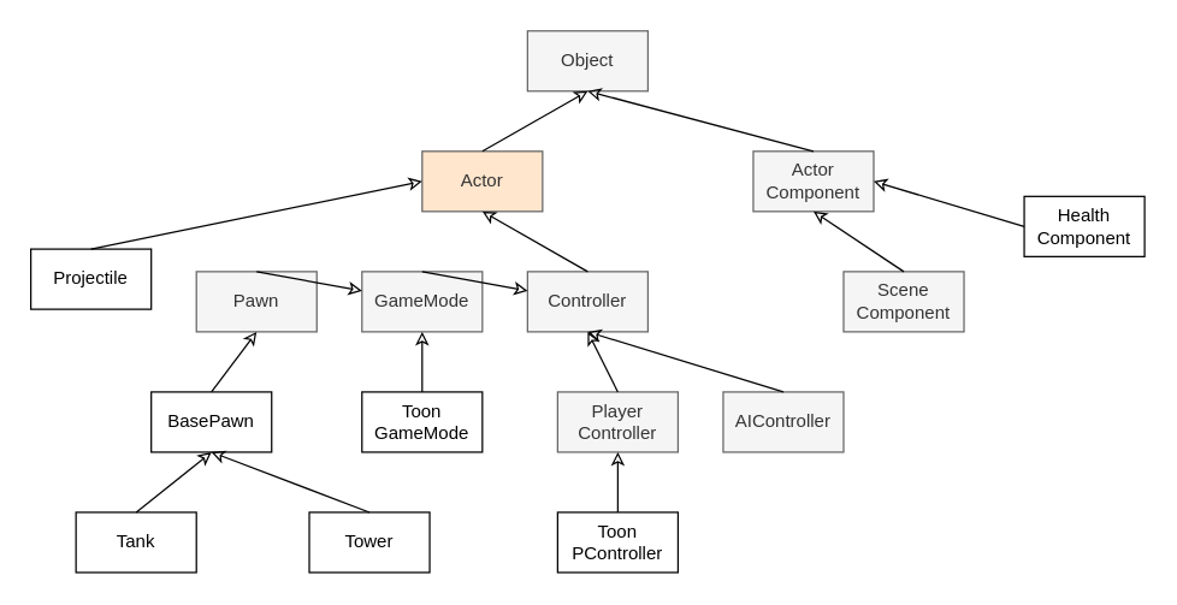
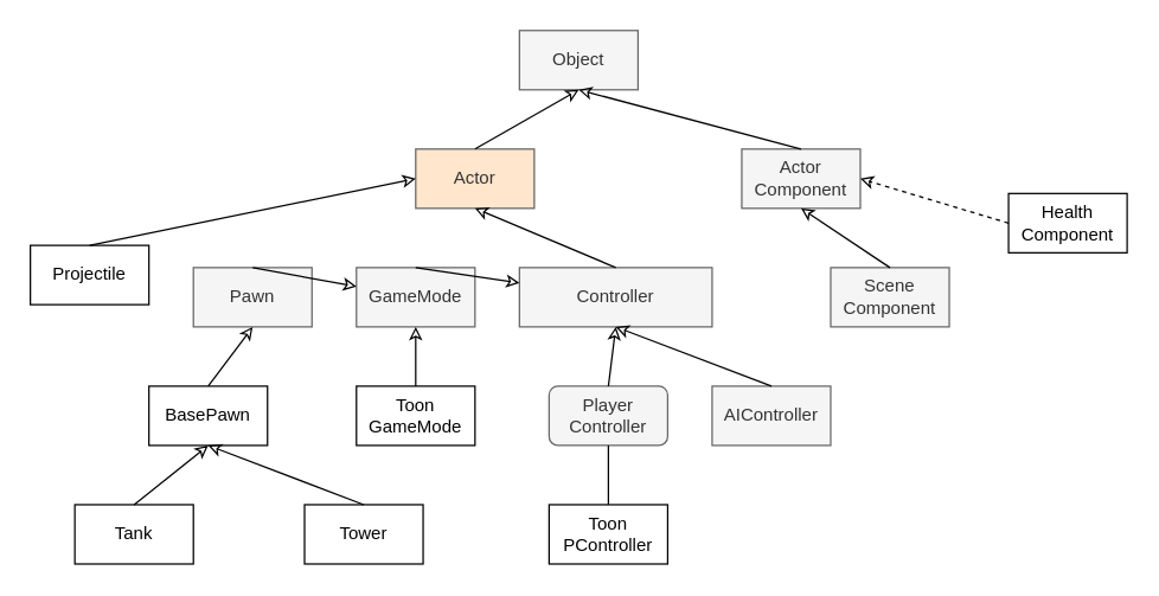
- <mxCell id="24" value="" style="endArrow=classic;html=1;entryX=1;entryY=0.5;entryDx=0;entryDy=0;exitX=0;exitY=0.5;exitDx=0;exitDy=0;endFill=0;" edge="1" parent="1" source="18" target="8"><mxGeometry width="50" height="50" relative="1" as="geometry"><mxPoint x="550" y="110" as="sourcePoint" /><mxPoint x="400" y="70" as="targetPoint" /></mxGeometry></mxCell>
+ <mxCell id="24" value="" style="endArrow=classic;html=1;entryX=1;entryY=0.5;entryDx=0;entryDy=0;exitX=0;exitY=0.5;exitDx=0;exitDy=0;endFill=0;dashed=1;" edge="1" parent="1" source="18" target="8"><mxGeometry width="50" height="50" relative="1" as="geometry"><mxPoint x="550" y="110" as="sourcePoint" /><mxPoint x="400" y="70" as="targetPoint" /></mxGeometry></mxCell>
- <mxCell id="11" value="Controller" style="rounded=0;whiteSpace=wrap;html=1;fillColor=#f5f5f5;strokeColor=#666666;fontColor=#333333;" vertex="1" parent="1"><mxGeometry x="350" y="180" width="80" height="40" as="geometry" /></mxCell>
+ <mxCell id="11" value="Controller" style="rounded=0;whiteSpace=wrap;html=1;fillColor=#f5f5f5;strokeColor=#666666;fontColor=#333333;" vertex="1" parent="1"><mxGeometry x="350" y="180" width="130" height="40" as="geometry" /></mxCell>
- <mxCell id="12" value="Player&lt;br&gt;Controller" style="rounded=0;whiteSpace=wrap;html=1;fillColor=#f5f5f5;strokeColor=#666666;fontColor=#333333;" vertex="1" parent="1"><mxGeometry x="370" y="260" width="80" height="40" as="geometry" /></mxCell>
+ <mxCell id="12" value="Player&lt;br&gt;Controller" style="whiteSpace=wrap;html=1;fillColor=#f5f5f5;strokeColor=#666666;fontColor=#333333;rounded=1;" vertex="1" parent="1"><mxGeometry x="370" y="260" width="80" height="40" as="geometry" /></mxCell>
- <mxCell id="31" value="" style="endArrow=classic;html=1;entryX=0.5;entryY=1;entryDx=0;entryDy=0;exitX=0.5;exitY=0;exitDx=0;exitDy=0;endFill=0;" edge="1" parent="1" source="21" target="12"><mxGeometry width="50" height="50" relative="1" as="geometry"><mxPoint x="290" y="270" as="sourcePoint" /><mxPoint x="290" y="230" as="targetPoint" /></mxGeometry></mxCell>
+ <mxCell id="31" value="" style="endArrow=none;html=1;entryX=0.5;entryY=1;entryDx=0;entryDy=0;exitX=0.5;exitY=0;exitDx=0;exitDy=0;endFill=0;" edge="1" parent="1" source="21" target="12"><mxGeometry width="50" height="50" relative="1" as="geometry"><mxPoint x="290" y="270" as="sourcePoint" /><mxPoint x="290" y="230" as="targetPoint" /></mxGeometry></mxCell>
